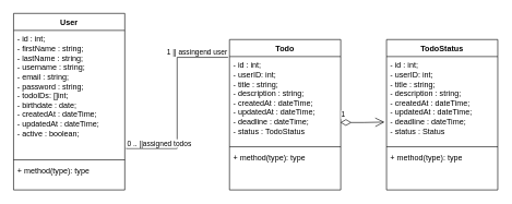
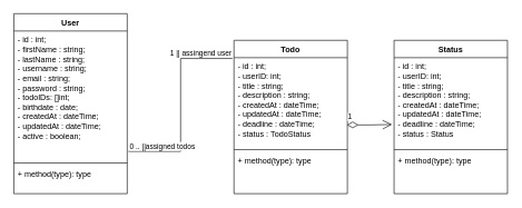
- <mxCell id="10" value="TodoStatus" style="swimlane;fontStyle=1;align=center;verticalAlign=top;childLayout=stackLayout;horizontal=1;startSize=26;horizontalStack=0;resizeParent=1;resizeParentMax=0;resizeLast=0;collapsible=1;marginBottom=0;whiteSpace=wrap;html=1;" vertex="1" parent="1"><mxGeometry x="590" y="60" width="170" height="230" as="geometry" /></mxCell>
+ <mxCell id="10" value="Status" style="swimlane;fontStyle=1;align=center;verticalAlign=top;childLayout=stackLayout;horizontal=1;startSize=26;horizontalStack=0;resizeParent=1;resizeParentMax=0;resizeLast=0;collapsible=1;marginBottom=0;whiteSpace=wrap;html=1;" vertex="1" parent="1"><mxGeometry x="590" y="60" width="170" height="230" as="geometry" /></mxCell>
